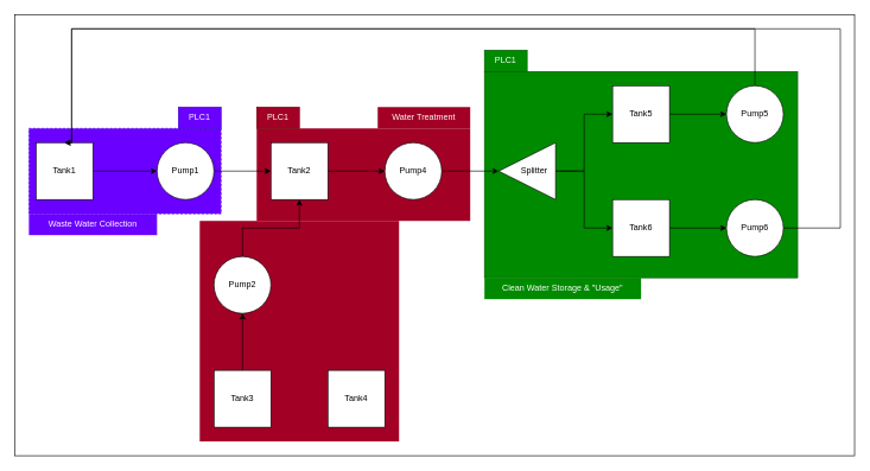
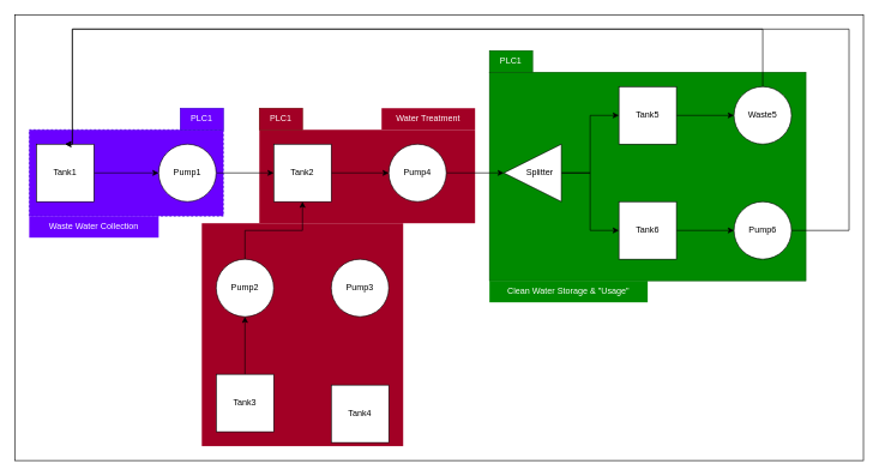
- <mxCell id="31" value="Pump5" style="ellipse;whiteSpace=wrap;html=1;aspect=fixed;" vertex="1" parent="1"><mxGeometry x="1020" y="120" width="80" height="80" as="geometry" /></mxCell>
+ <mxCell id="31" value="Waste5" style="ellipse;whiteSpace=wrap;html=1;aspect=fixed;" vertex="1" parent="1"><mxGeometry x="1020" y="120" width="80" height="80" as="geometry" /></mxCell>
+ <mxCell id="15" value="Pump3" style="ellipse;whiteSpace=wrap;html=1;aspect=fixed;" vertex="1" parent="1"><mxGeometry x="460" y="360" width="80" height="80" as="geometry" /></mxCell>
- <mxCell id="18" value="Tank4" style="whiteSpace=wrap;html=1;aspect=fixed;" vertex="1" parent="1"><mxGeometry x="460" y="520" width="80" height="80" as="geometry" /></mxCell>
+ <mxCell id="18" value="Tank4" style="whiteSpace=wrap;html=1;aspect=fixed;" vertex="1" parent="1"><mxGeometry x="460" y="535" width="80" height="80" as="geometry" /></mxCell>
